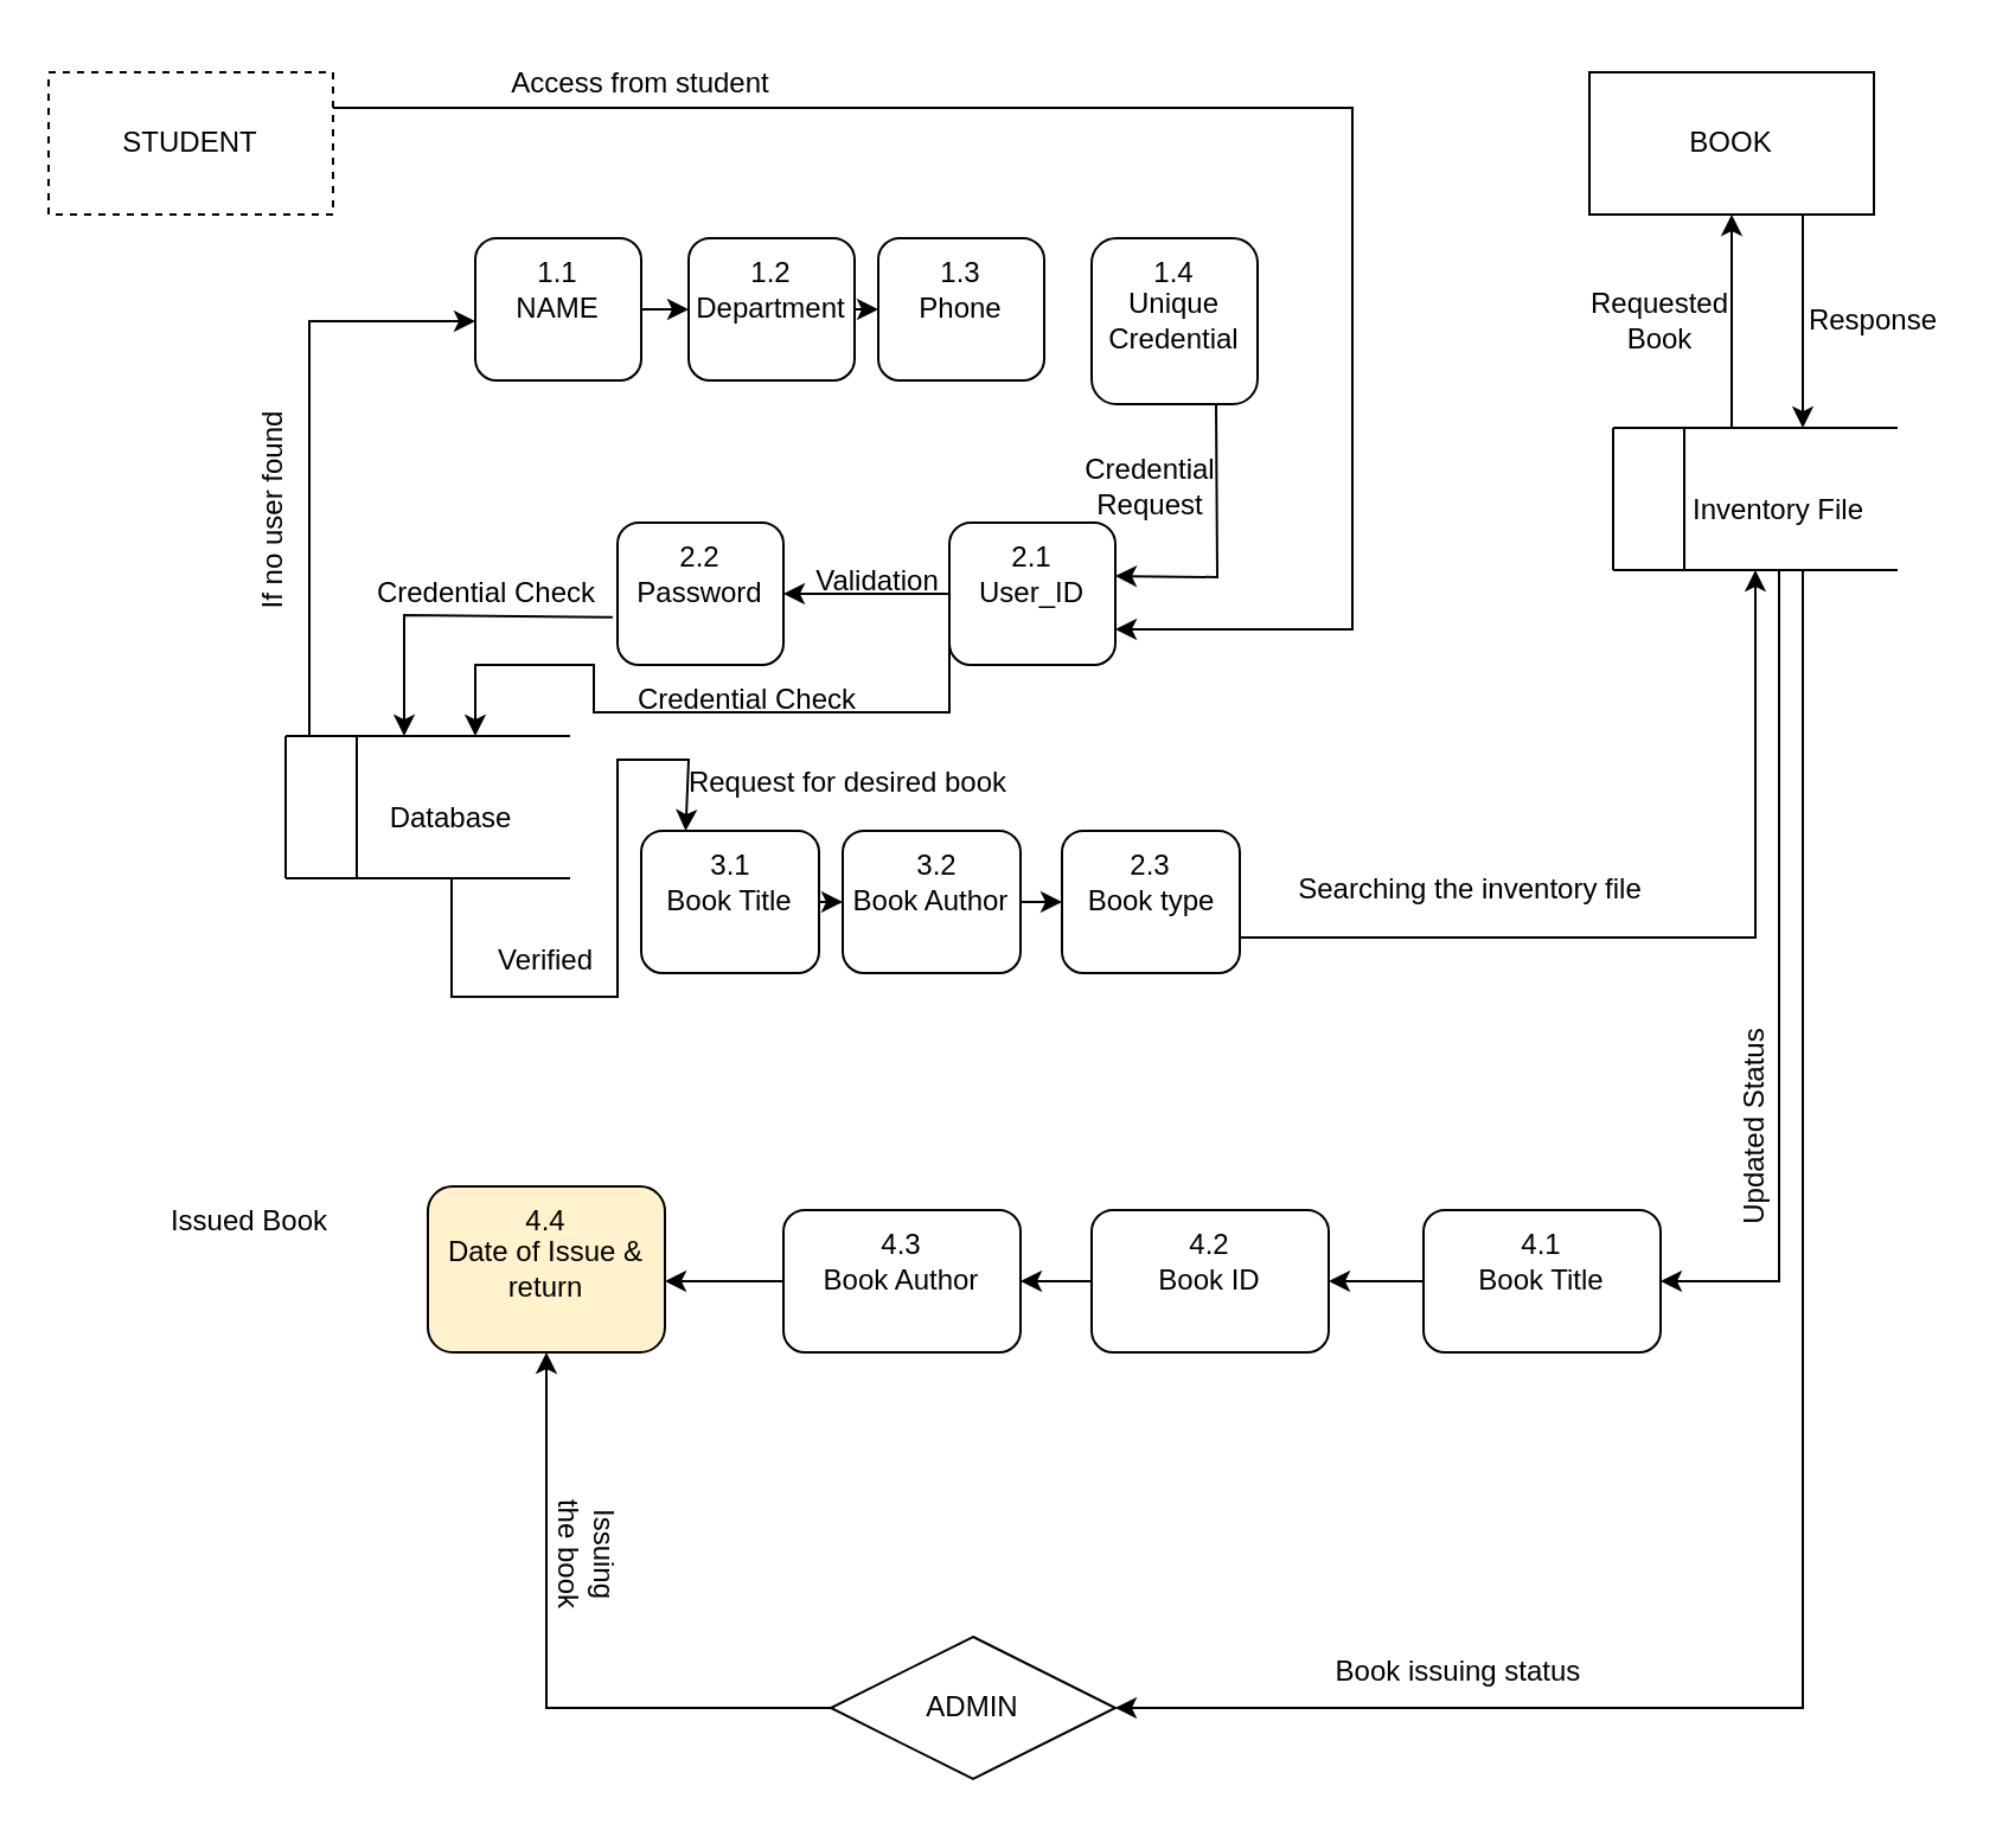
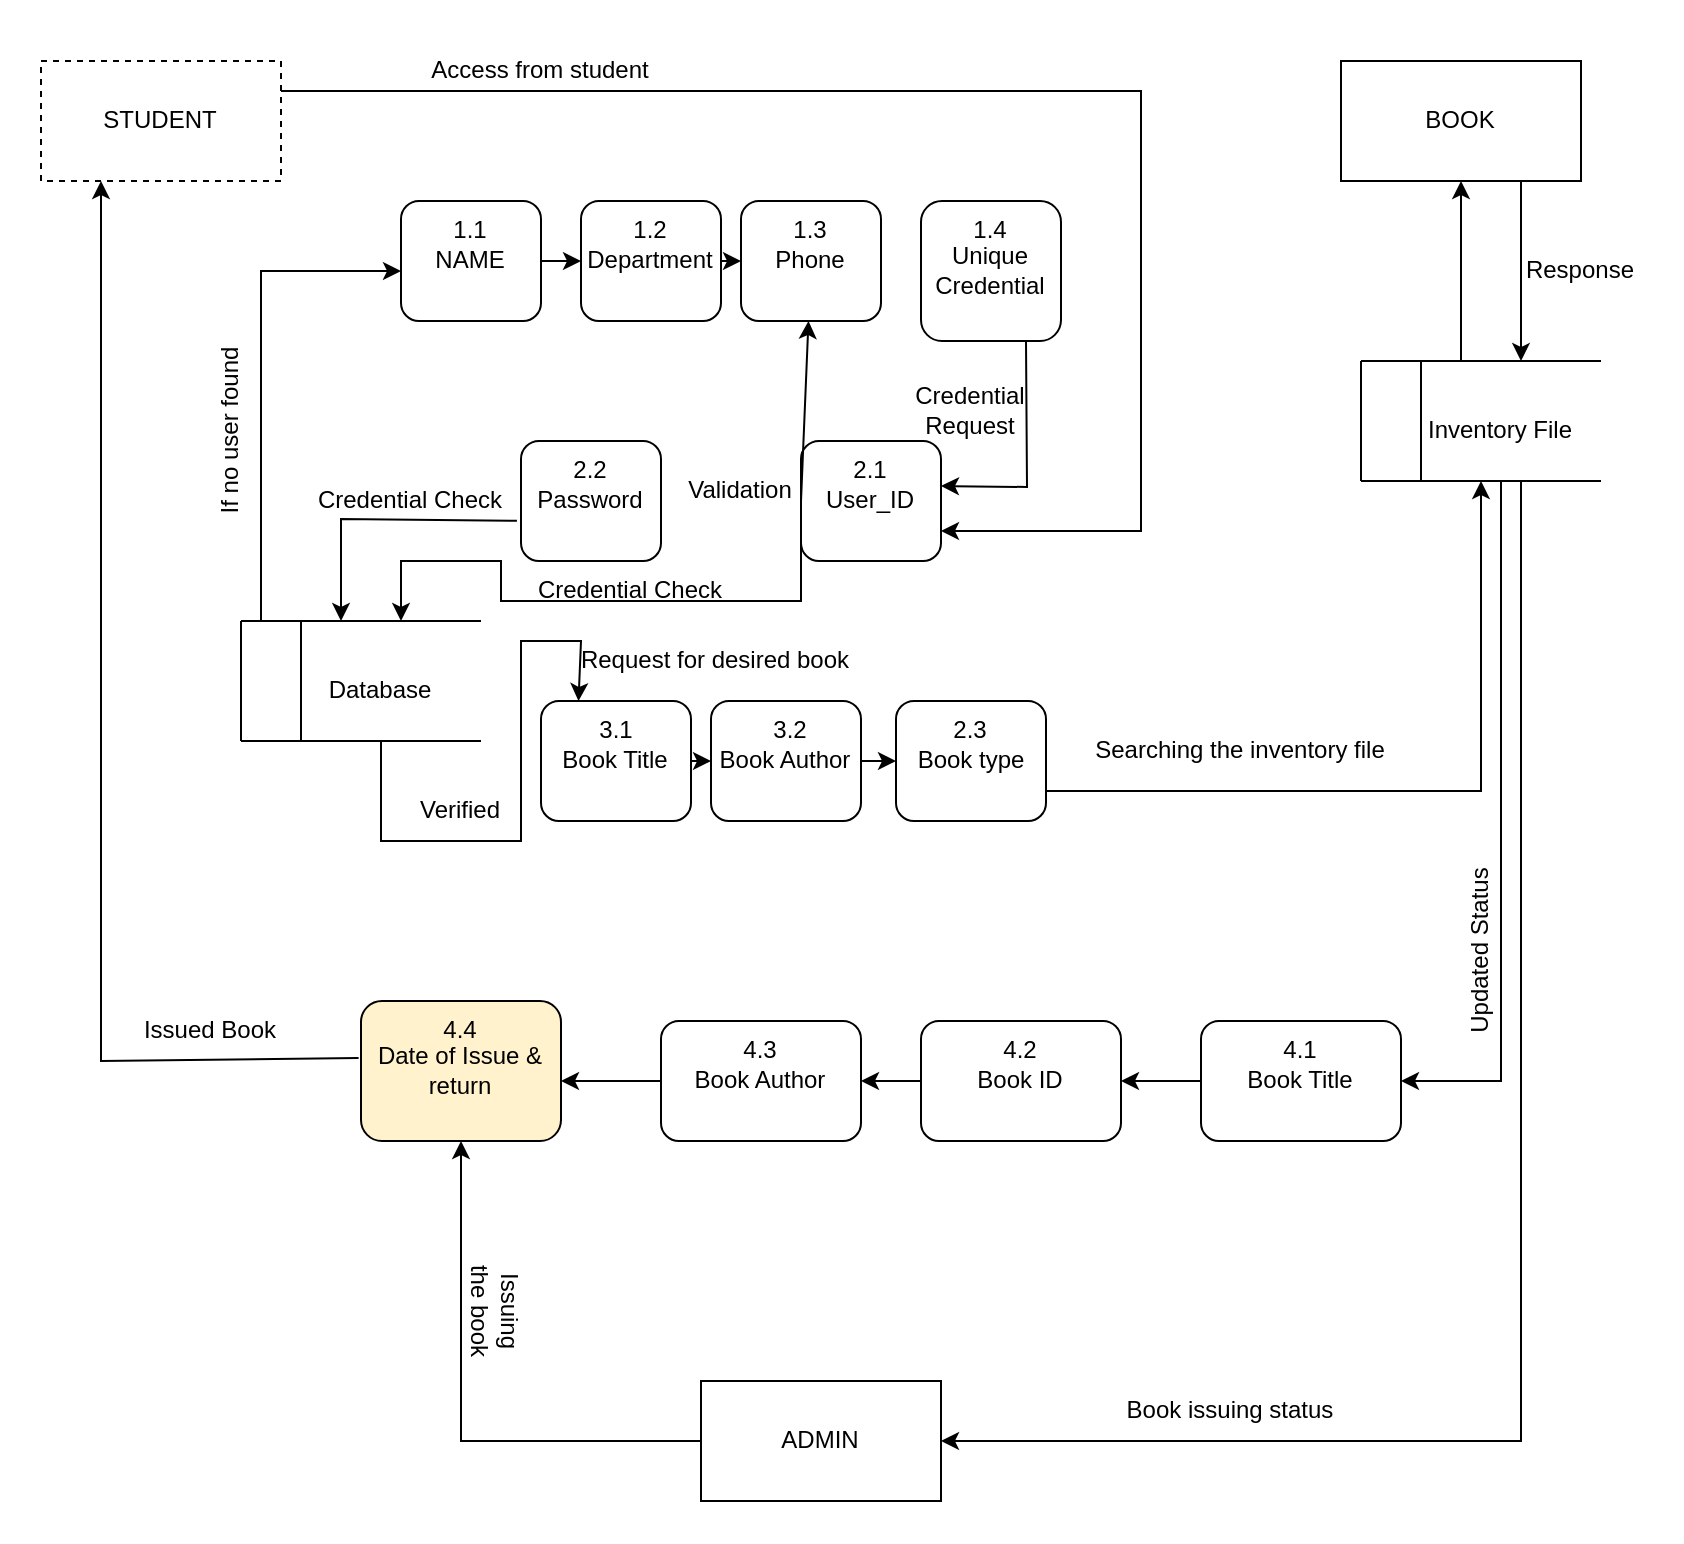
- <mxCell id="25" value="Requested Book" style="text;html=1;strokeColor=none;fillColor=none;align=center;verticalAlign=middle;whiteSpace=wrap;rounded=0;" vertex="1" parent="1"><mxGeometry x="670" y="120" width="60" height="30" as="geometry" /></mxCell>
- <mxCell id="49" value="" style="endArrow=classic;html=1;rounded=0;entryX=1;entryY=0.5;entryDx=0;entryDy=0;exitX=0;exitY=0.5;exitDx=0;exitDy=0;" edge="1" parent="1" source="47" target="48"><mxGeometry width="50" height="50" relative="1" as="geometry"><mxPoint x="360" y="310" as="sourcePoint" /><mxPoint x="410" y="260" as="targetPoint" /></mxGeometry></mxCell>
+ <mxCell id="49" value="" style="endArrow=classic;html=1;rounded=0;exitX=0;exitY=0.5;exitDx=0;exitDy=0;" edge="1" parent="1" source="47" target="41"><mxGeometry width="50" height="50" relative="1" as="geometry"><mxPoint x="360" y="310" as="sourcePoint" /><mxPoint x="410" y="260" as="targetPoint" /></mxGeometry></mxCell>
+ <mxCell id="32" value="" style="endArrow=classic;html=1;rounded=0;entryX=0.25;entryY=1;entryDx=0;entryDy=0;exitX=-0.012;exitY=0.408;exitDx=0;exitDy=0;exitPerimeter=0;" edge="1" parent="1" source="70" target="2"><mxGeometry width="50" height="50" relative="1" as="geometry"><mxPoint x="170" y="530" as="sourcePoint" /><mxPoint x="290" y="300" as="targetPoint" /><Array as="points"><mxPoint x="50" y="530" /></Array></mxGeometry></mxCell>
- <mxCell id="29" value="ADMIN" style="rhombus;whiteSpace=wrap;html=1;" vertex="1" parent="1"><mxGeometry x="350" y="690" width="120" height="60" as="geometry" /></mxCell>
+ <mxCell id="29" value="ADMIN" style="rounded=0;whiteSpace=wrap;html=1;" vertex="1" parent="1"><mxGeometry x="350" y="690" width="120" height="60" as="geometry" /></mxCell>
